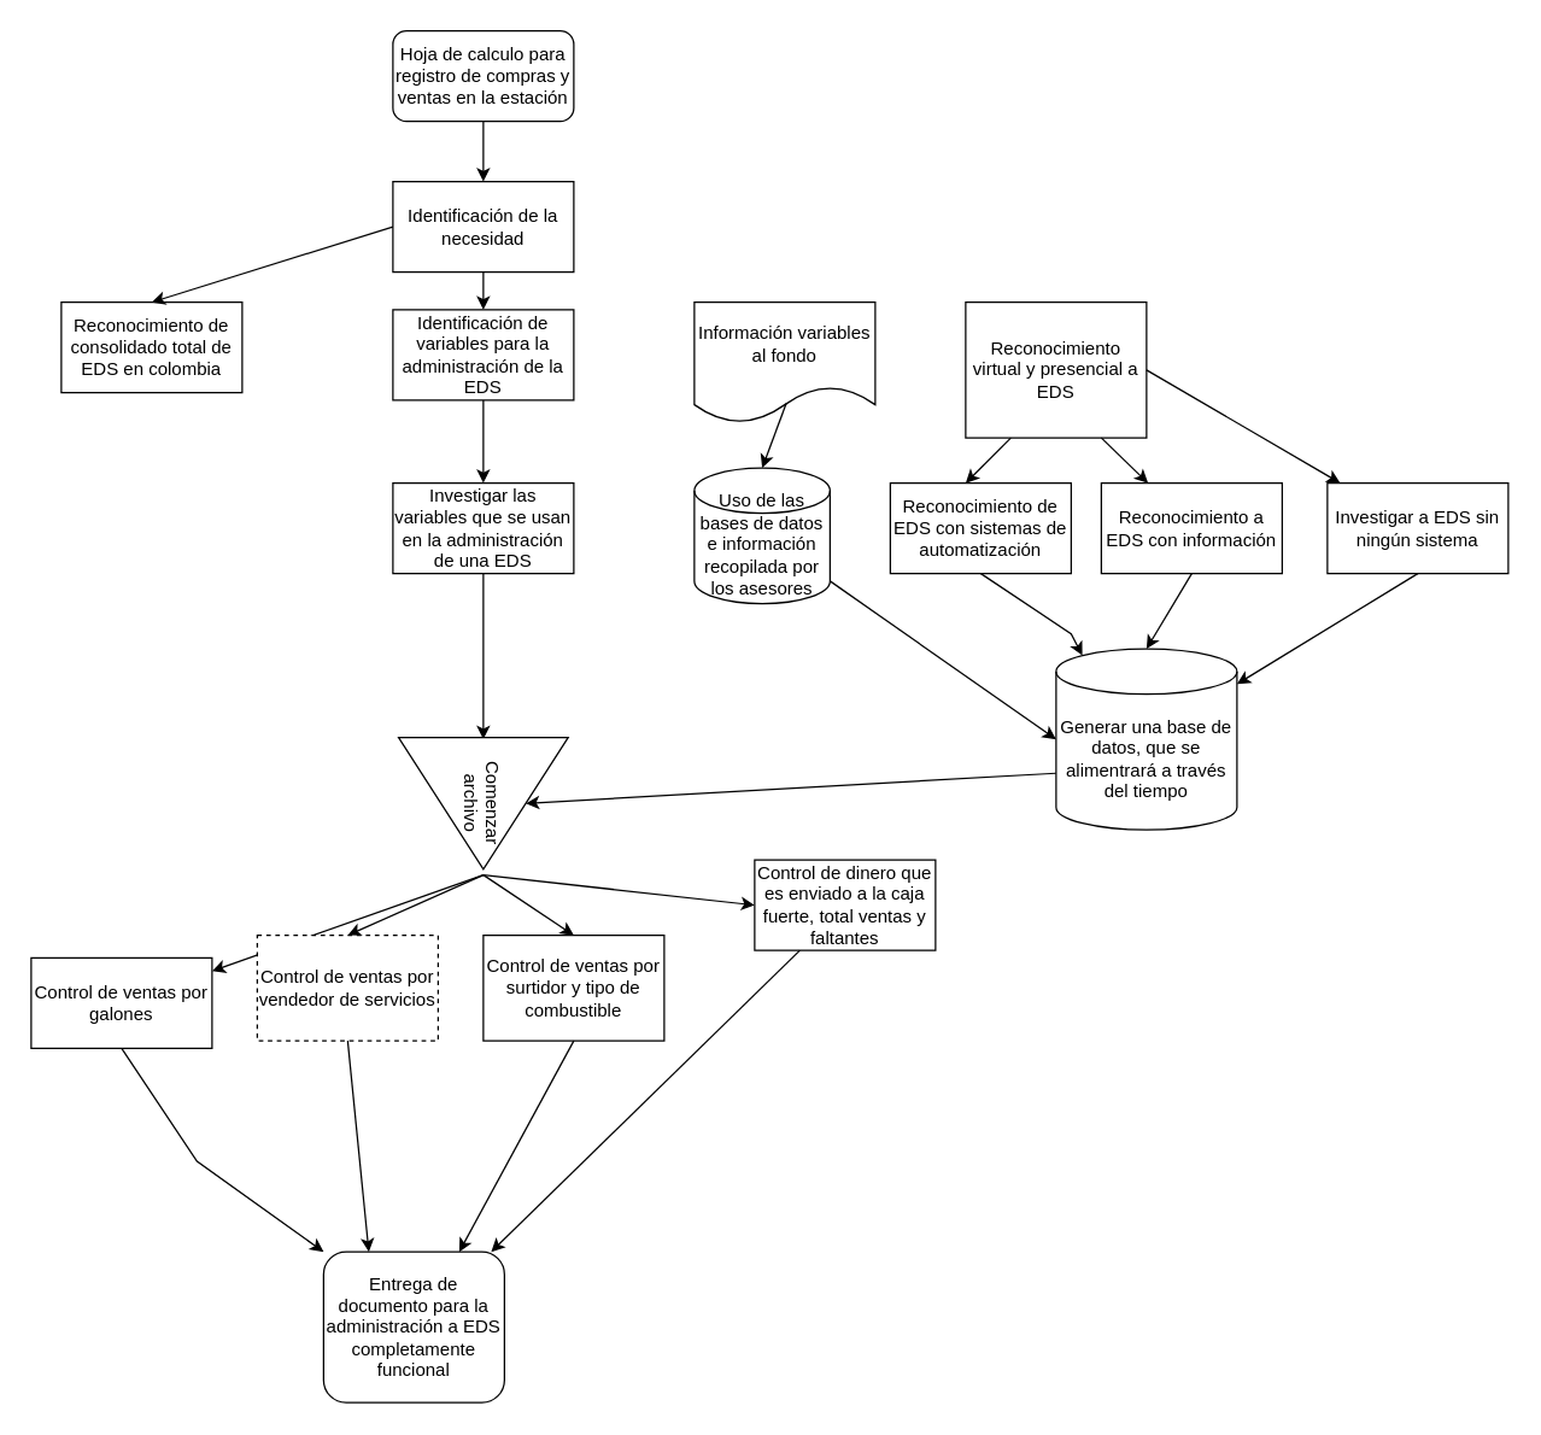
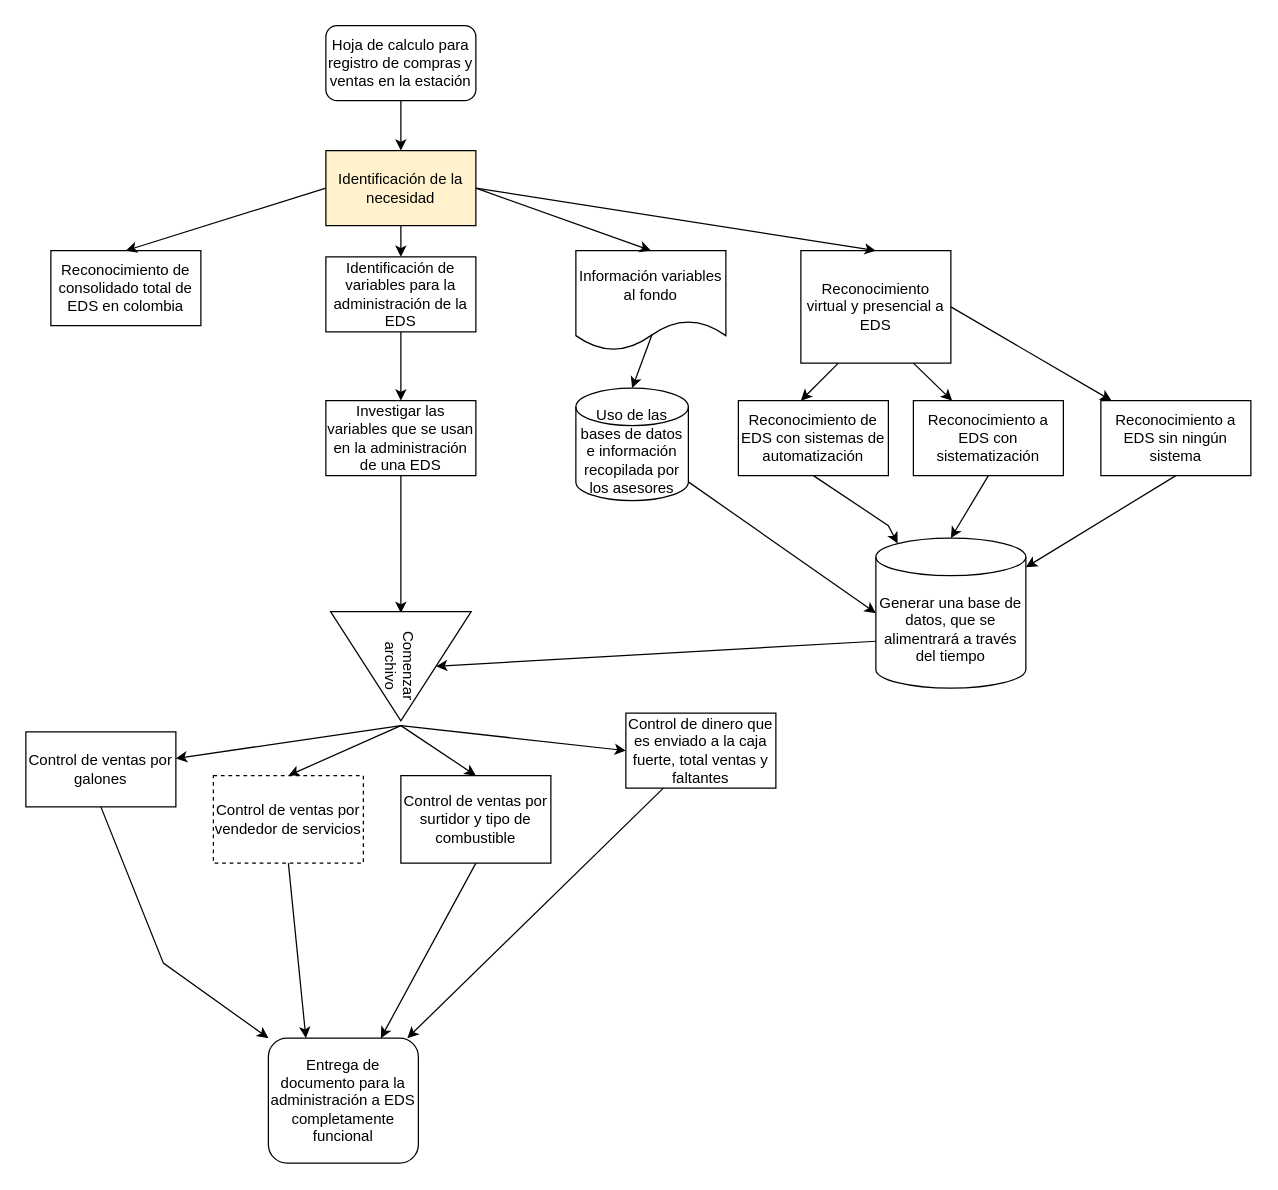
- <mxCell id="4" value="Identificación de la necesidad" style="rounded=0;whiteSpace=wrap;html=1;" vertex="1" parent="1"><mxGeometry x="260" y="120" width="120" height="60" as="geometry" /></mxCell>
+ <mxCell id="4" value="Identificación de la necesidad" style="rounded=0;whiteSpace=wrap;html=1;fillColor=#fff2cc;" vertex="1" parent="1"><mxGeometry x="260" y="120" width="120" height="60" as="geometry" /></mxCell>
+ <mxCell id="8" value="" style="endArrow=classic;html=1;rounded=0;entryX=0.5;entryY=0;entryDx=0;entryDy=0;exitX=1;exitY=0.5;exitDx=0;exitDy=0;" edge="1" parent="1" source="4" target="7"><mxGeometry width="50" height="50" relative="1" as="geometry"><mxPoint x="310" y="160" as="sourcePoint" /><mxPoint x="360" y="110" as="targetPoint" /></mxGeometry></mxCell>
+ <mxCell id="6" value="" style="endArrow=classic;html=1;rounded=0;entryX=0.5;entryY=0;entryDx=0;entryDy=0;exitX=1;exitY=0.5;exitDx=0;exitDy=0;" edge="1" parent="1" source="4" target="5"><mxGeometry width="50" height="50" relative="1" as="geometry"><mxPoint x="310" y="170" as="sourcePoint" /><mxPoint x="360" y="120" as="targetPoint" /></mxGeometry></mxCell>
- <mxCell id="13" value="Reconocimiento a EDS con información" style="rounded=0;whiteSpace=wrap;html=1;" vertex="1" parent="1"><mxGeometry x="730" y="320" width="120" height="60" as="geometry" /></mxCell>
+ <mxCell id="13" value="Reconocimiento a EDS con sistematización" style="rounded=0;whiteSpace=wrap;html=1;" vertex="1" parent="1"><mxGeometry x="730" y="320" width="120" height="60" as="geometry" /></mxCell>
- <mxCell id="15" value="Investigar a EDS sin ningún sistema" style="rounded=0;whiteSpace=wrap;html=1;" vertex="1" parent="1"><mxGeometry x="880" y="320" width="120" height="60" as="geometry" /></mxCell>
+ <mxCell id="15" value="Reconocimiento a EDS sin ningún sistema" style="rounded=0;whiteSpace=wrap;html=1;" vertex="1" parent="1"><mxGeometry x="880" y="320" width="120" height="60" as="geometry" /></mxCell>
- <mxCell id="31" value="Control de ventas por galones" style="rounded=0;whiteSpace=wrap;html=1;" vertex="1" parent="1"><mxGeometry x="20" y="635" width="120" height="60" as="geometry" /></mxCell>
+ <mxCell id="31" value="Control de ventas por galones" style="rounded=0;whiteSpace=wrap;html=1;" vertex="1" parent="1"><mxGeometry x="20" y="585" width="120" height="60" as="geometry" /></mxCell>
